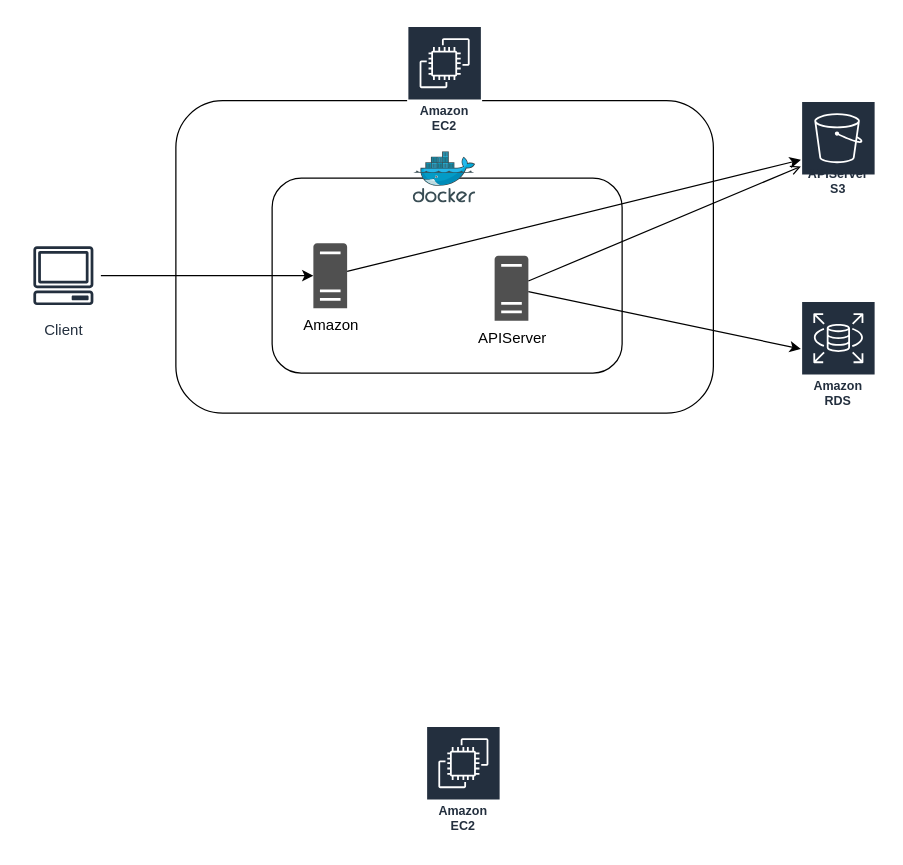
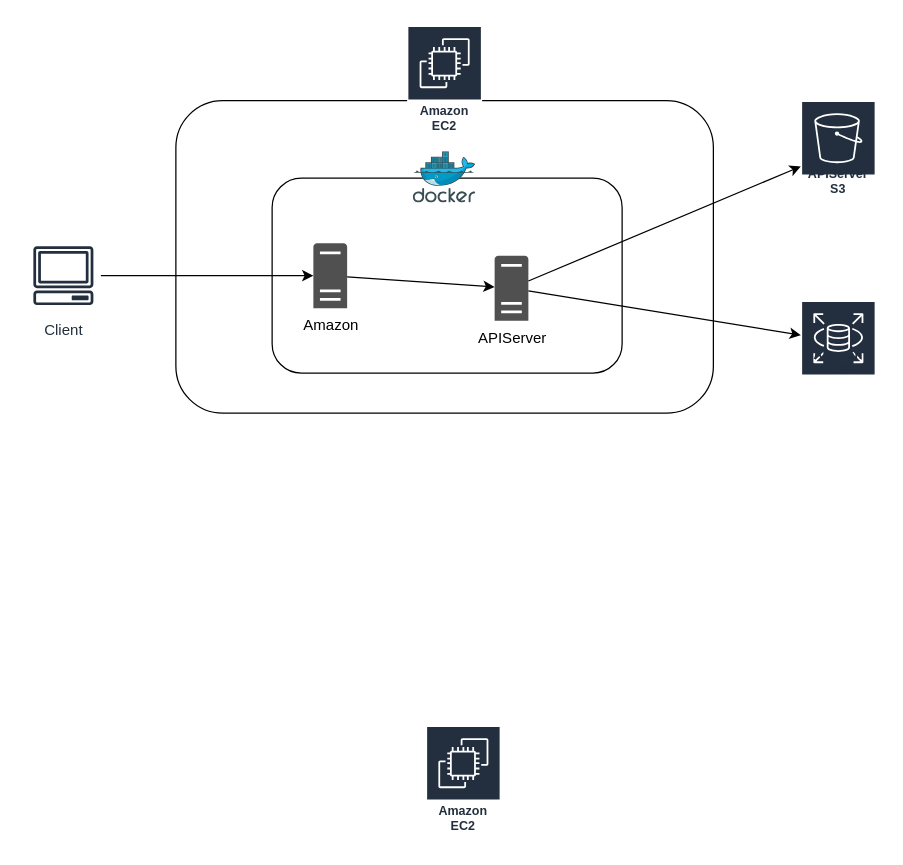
- <mxCell id="14" value="" style="endArrow=open;html=1;rounded=0;" edge="1" parent="1" source="11" target="4"><mxGeometry width="50" height="50" relative="1" as="geometry"><mxPoint x="287" y="230" as="sourcePoint" /><mxPoint x="450" y="230" as="targetPoint" /></mxGeometry></mxCell>
+ <mxCell id="14" value="" style="endArrow=classic;html=1;rounded=0;" edge="1" parent="1" source="11" target="4"><mxGeometry width="50" height="50" relative="1" as="geometry"><mxPoint x="287" y="230" as="sourcePoint" /><mxPoint x="450" y="230" as="targetPoint" /></mxGeometry></mxCell>
- <mxCell id="13" value="" style="endArrow=classic;html=1;rounded=0;" edge="1" parent="1" source="10" target="4"><mxGeometry width="50" height="50" relative="1" as="geometry"><mxPoint x="90" y="230" as="sourcePoint" /><mxPoint x="260" y="230" as="targetPoint" /></mxGeometry></mxCell>
+ <mxCell id="13" value="" style="endArrow=classic;html=1;rounded=0;" edge="1" parent="1" source="10" target="11"><mxGeometry width="50" height="50" relative="1" as="geometry"><mxPoint x="90" y="230" as="sourcePoint" /><mxPoint x="260" y="230" as="targetPoint" /></mxGeometry></mxCell>
- <mxCell id="8" value="Amazon RDS" style="sketch=0;outlineConnect=0;fontColor=#232F3E;gradientColor=none;strokeColor=#ffffff;fillColor=#232F3E;dashed=0;verticalLabelPosition=middle;verticalAlign=bottom;align=center;html=1;whiteSpace=wrap;fontSize=10;fontStyle=1;spacing=3;shape=mxgraph.aws4.productIcon;prIcon=mxgraph.aws4.rds;" vertex="1" parent="1"><mxGeometry x="640" y="240" width="60" height="90" as="geometry" /></mxCell>
+ <mxCell id="8" value="Amazon RDS" style="sketch=0;outlineConnect=0;fontColor=#232F3E;gradientColor=none;strokeColor=#ffffff;fillColor=#232F3E;dashed=0;verticalLabelPosition=middle;verticalAlign=bottom;align=center;html=1;whiteSpace=wrap;fontSize=10;fontStyle=1;spacing=3;shape=mxgraph.aws4.productIcon;prIcon=mxgraph.aws4.rds;" vertex="1" parent="1"><mxGeometry x="640" y="240" width="60" height="65" as="geometry" /></mxCell>
